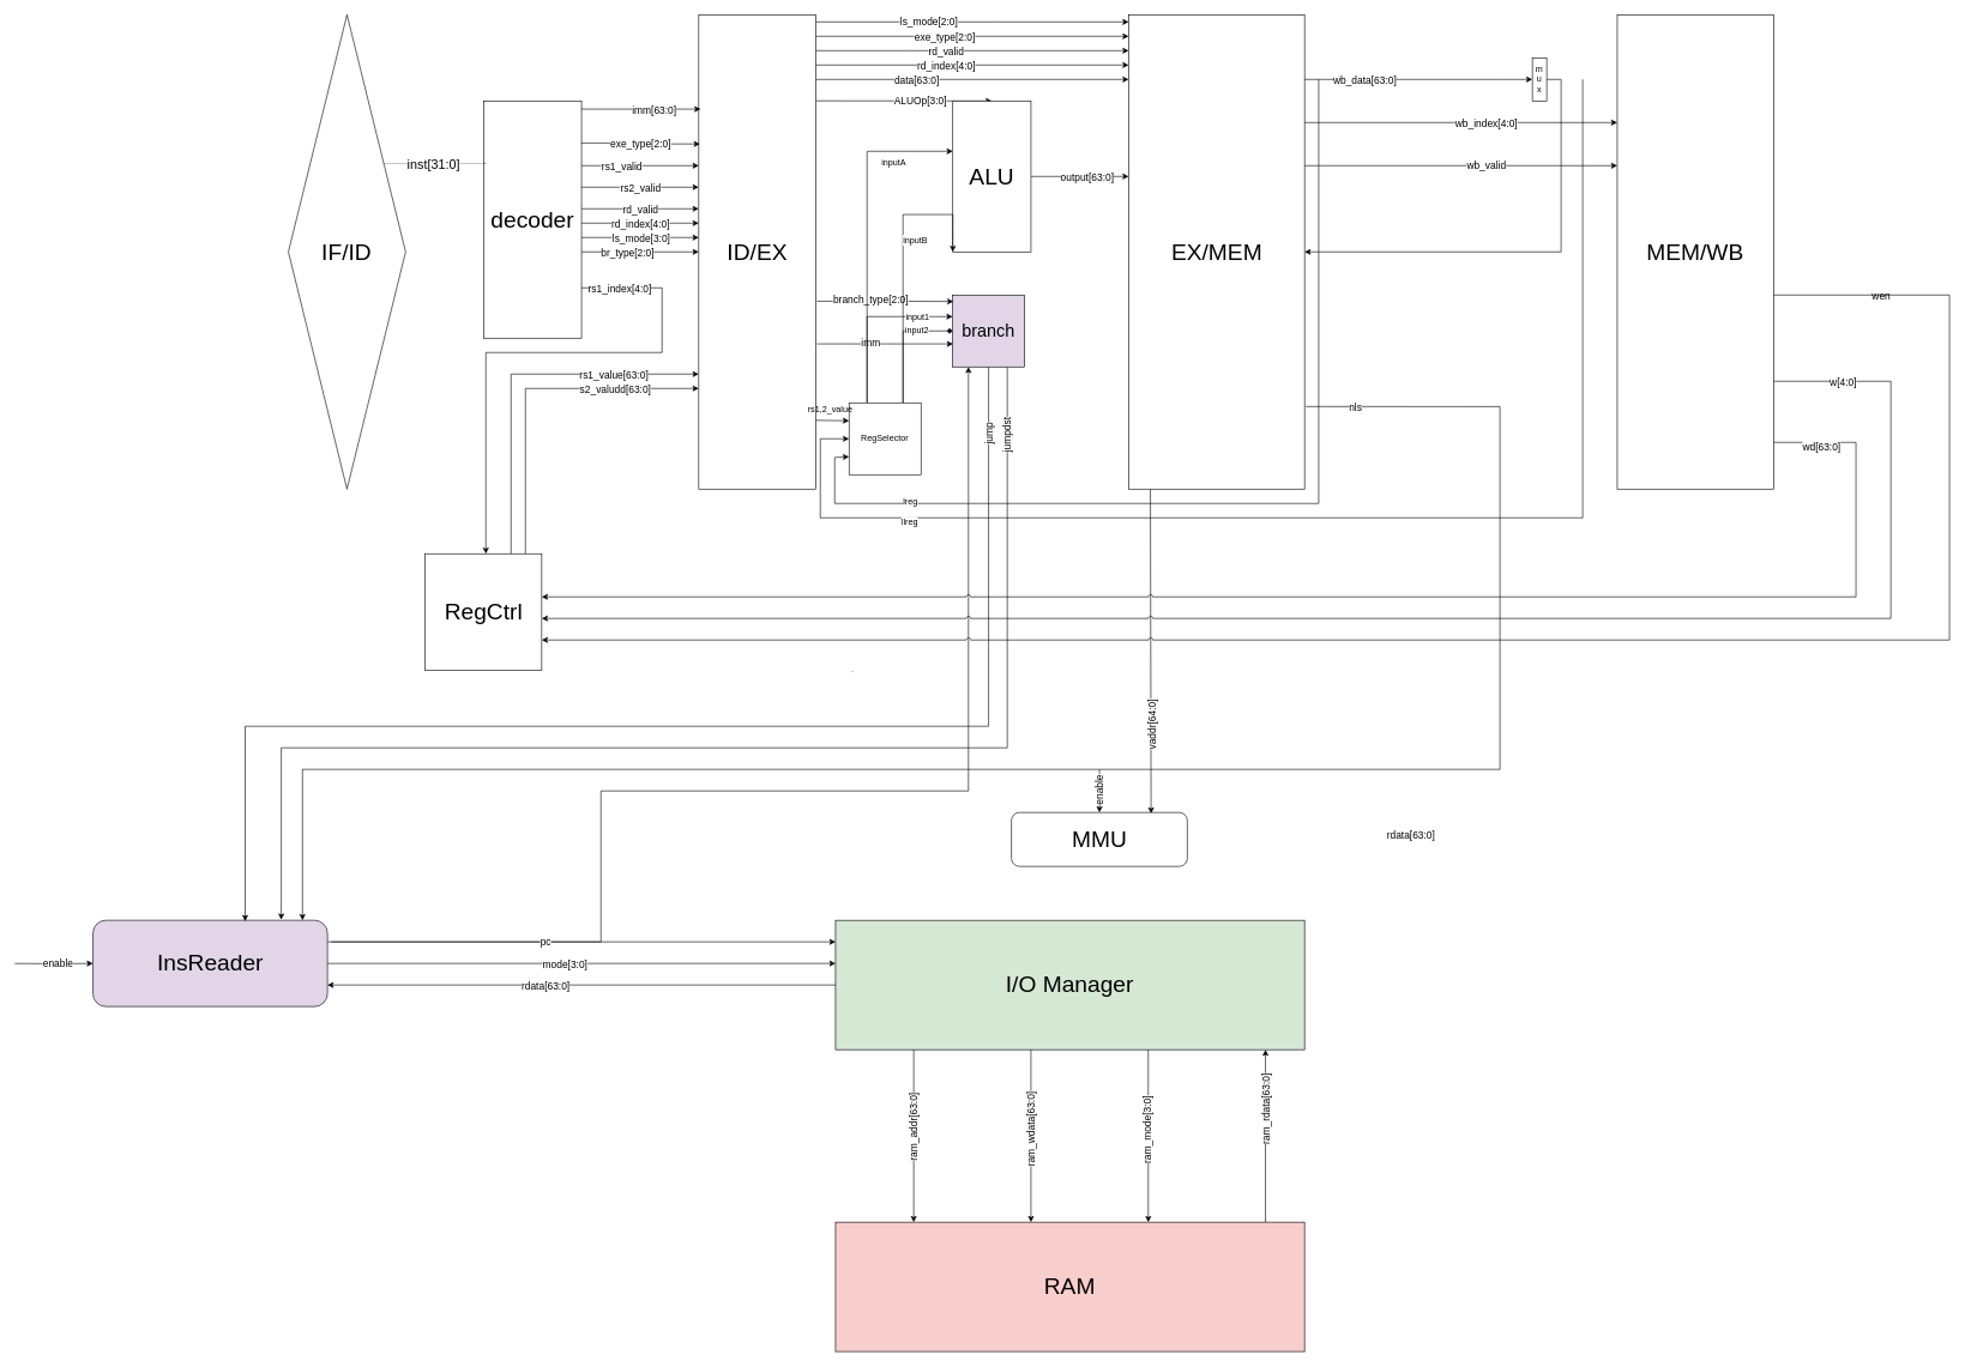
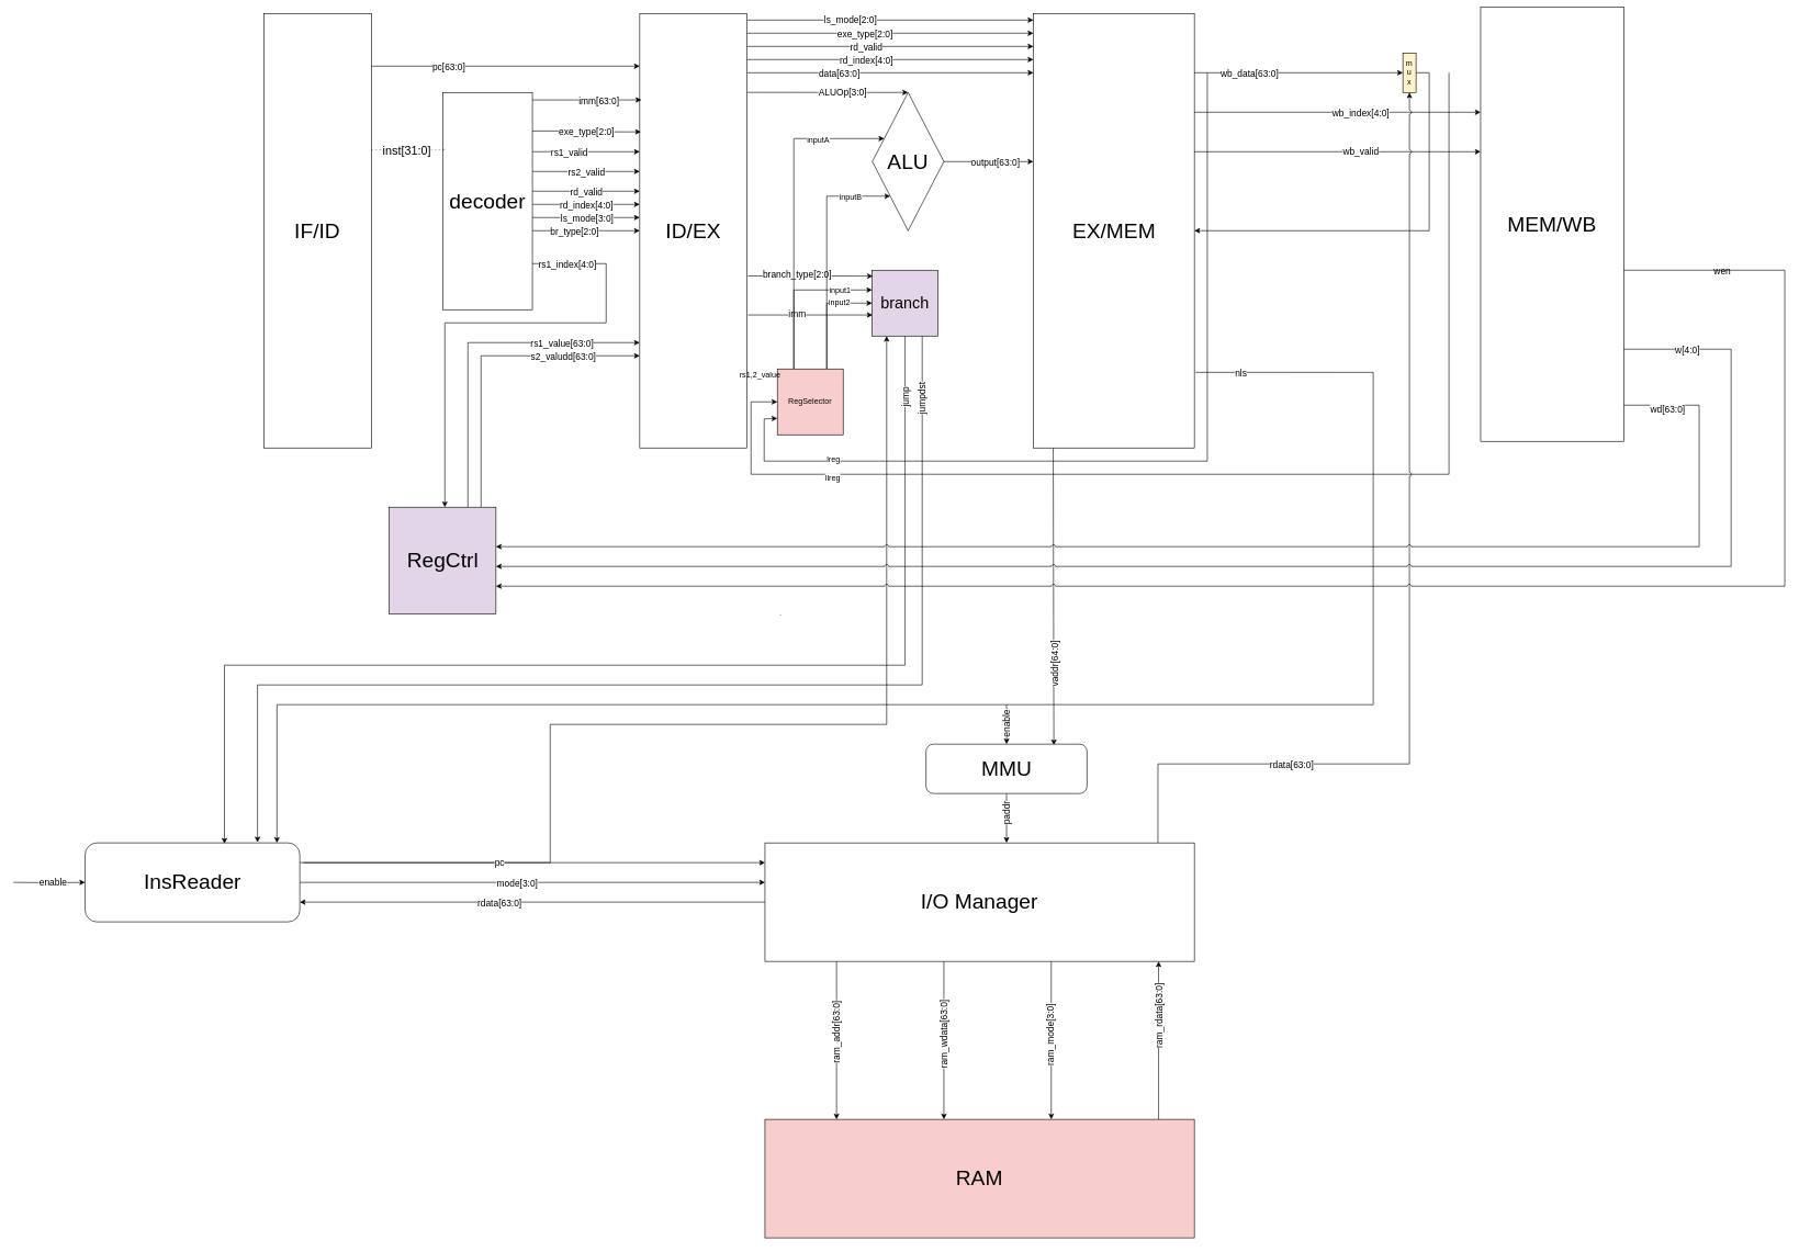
+ <mxCell id="2" parent="1" style="edgeStyle=orthogonalEdgeStyle;rounded=0;orthogonalLoop=1;jettySize=auto;html=1;fontSize=14;" target="14" source="4" edge="1"><mxGeometry as="geometry" relative="1"><Array as="points"><mxPoint y="100" x="650" /><mxPoint y="100" x="650" /></Array></mxGeometry></mxCell>
+ <mxCell id="3" value="pc[63:0]" parent="2" connectable="0" vertex="1" style="text;html=1;resizable=0;points=[];align=center;verticalAlign=middle;labelBackgroundColor=#ffffff;fontSize=14;"><mxGeometry as="geometry" y="-3" x="-0.428" relative="1"><mxPoint as="offset" y="-3" /></mxGeometry></mxCell>
- <mxCell id="118" value="m&lt;br&gt;u&lt;br&gt;x" parent="1" vertex="1" style="rounded=0;whiteSpace=wrap;html=1;"><mxGeometry as="geometry" height="60" width="20" y="80" x="2130" /></mxCell>
+ <mxCell id="118" value="m&lt;br&gt;u&lt;br&gt;x" parent="1" vertex="1" style="rounded=0;whiteSpace=wrap;html=1;fillColor=#fff2cc;"><mxGeometry as="geometry" height="60" width="20" y="80" x="2130" /></mxCell>
- <mxCell id="103" parent="1" style="edgeStyle=orthogonalEdgeStyle;rounded=0;comic=0;orthogonalLoop=1;jettySize=auto;html=1;entryX=0.016;entryY=0.267;entryDx=0;entryDy=0;entryPerimeter=0;startSize=0;endSize=0;strokeColor=#000000;fontSize=3;opacity=40;" target="102" source="4" edge="1"><mxGeometry as="geometry" relative="1"><Array as="points"><mxPoint y="227" x="617.778" /><mxPoint y="227" x="617.778" /></Array></mxGeometry></mxCell>
+ <mxCell id="103" parent="1" style="edgeStyle=orthogonalEdgeStyle;rounded=0;comic=0;orthogonalLoop=1;jettySize=auto;html=1;entryX=0.016;entryY=0.267;entryDx=0;entryDy=0;entryPerimeter=0;startSize=0;endSize=0;strokeColor=#000000;fontSize=3;opacity=40;dashed=1;" target="102" source="4" edge="1"><mxGeometry as="geometry" relative="1"><Array as="points"><mxPoint y="227" x="617.778" /><mxPoint y="227" x="617.778" /></Array></mxGeometry></mxCell>
- <mxCell id="66" value="&lt;font style=&quot;font-size: 32px&quot;&gt;ALU&lt;/font&gt;" parent="1" vertex="1" style="whiteSpace=wrap;html=1;fontSize=5;rounded=0;"><mxGeometry as="geometry" height="210" width="108.687" y="140" x="1324.242" /></mxCell>
+ <mxCell id="66" value="&lt;font style=&quot;font-size: 32px&quot;&gt;ALU&lt;/font&gt;" parent="1" vertex="1" style="rhombus;whiteSpace=wrap;html=1;fontSize=5;"><mxGeometry as="geometry" height="210" width="108.687" y="140" x="1324.242" /></mxCell>
- <mxCell id="4" value="&lt;font style=&quot;font-size: 32px&quot;&gt;IF/ID&lt;/font&gt;" parent="1" vertex="1" style="rhombus;whiteSpace=wrap;html=1;fontSize=8;"><mxGeometry as="geometry" height="660" width="163.03" y="20" x="400.404" /></mxCell>
+ <mxCell id="4" value="&lt;font style=&quot;font-size: 32px&quot;&gt;IF/ID&lt;/font&gt;" parent="1" vertex="1" style="rounded=0;whiteSpace=wrap;html=1;fontSize=8;"><mxGeometry as="geometry" height="660" width="163.03" y="20" x="400.404" /></mxCell>
- <mxCell id="28" value="&lt;font style=&quot;font-size: 32px&quot;&gt;MEM/WB&lt;/font&gt;" parent="1" vertex="1" style="rounded=0;whiteSpace=wrap;html=1;fontSize=8;"><mxGeometry as="geometry" height="660" width="217.374" y="20" x="2248.081" /></mxCell>
+ <mxCell id="28" value="&lt;font style=&quot;font-size: 32px&quot;&gt;MEM/WB&lt;/font&gt;" parent="1" vertex="1" style="rounded=0;whiteSpace=wrap;html=1;fontSize=8;"><mxGeometry x="2248.081" y="10" as="geometry" height="660" width="217.374" /></mxCell>
- <mxCell id="107" parent="1" style="edgeStyle=orthogonalEdgeStyle;rounded=0;orthogonalLoop=1;jettySize=auto;html=1;exitX=0.75;exitY=0;exitDx=0;exitDy=0;entryX=0;entryY=0.5;entryDx=0;entryDy=0;endArrow=diamond;" target="81" source="115" edge="1"><mxGeometry as="geometry" relative="1" /></mxCell>
+ <mxCell id="107" parent="1" style="edgeStyle=orthogonalEdgeStyle;rounded=0;orthogonalLoop=1;jettySize=auto;html=1;exitX=0.75;exitY=0;exitDx=0;exitDy=0;entryX=0;entryY=0.5;entryDx=0;entryDy=0;" target="81" source="115" edge="1"><mxGeometry as="geometry" relative="1" /></mxCell>
- <mxCell id="13" parent="1" style="edgeStyle=orthogonalEdgeStyle;rounded=0;orthogonalLoop=1;jettySize=auto;html=1;exitX=0.994;exitY=0.855;exitDx=0;exitDy=0;entryX=0;entryY=0.25;entryDx=0;entryDy=0;exitPerimeter=0;" target="115" source="14" edge="1"><mxGeometry as="geometry" relative="1"><Array as="points"><mxPoint y="584" x="1134" /><mxPoint y="585" x="1134" /></Array></mxGeometry></mxCell>
- <mxCell id="115" value="RegSelector" parent="1" vertex="1" style="whiteSpace=wrap;html=1;aspect=fixed;"><mxGeometry as="geometry" height="100" width="100" y="560" x="1180" /></mxCell>
+ <mxCell id="115" value="RegSelector" parent="1" vertex="1" style="whiteSpace=wrap;html=1;aspect=fixed;fillColor=#f8cecc;"><mxGeometry as="geometry" height="100" width="100" y="560" x="1180" /></mxCell>
- <mxCell id="57" value="&lt;font style=&quot;font-size: 32px&quot;&gt;RegCtrl&lt;/font&gt;" parent="1" vertex="1" style="whiteSpace=wrap;html=1;aspect=fixed;fontSize=3;"><mxGeometry as="geometry" height="162.055" width="162.055" y="770" x="590.606" /></mxCell>
+ <mxCell id="57" value="&lt;font style=&quot;font-size: 32px&quot;&gt;RegCtrl&lt;/font&gt;" parent="1" vertex="1" style="whiteSpace=wrap;html=1;aspect=fixed;fontSize=3;fillColor=#e1d5e7;"><mxGeometry as="geometry" height="162.055" width="162.055" y="770" x="590.606" /></mxCell>
+ <mxCell id="40" parent="1" style="edgeStyle=orthogonalEdgeStyle;rounded=0;jumpStyle=arc;jumpSize=6;orthogonalLoop=1;jettySize=auto;html=1;shadow=0;startSize=6;endSize=6;strokeWidth=1;fontSize=5;entryX=0.5;entryY=1;entryDx=0;entryDy=0;" target="118" source="41" edge="1"><mxGeometry as="geometry" relative="1"><mxPoint as="targetPoint" y="650" x="2248.081" /><Array as="points"><mxPoint y="1160" x="1758" /><mxPoint y="1160" x="2140" /></Array></mxGeometry></mxCell>
+ <mxCell id="35" parent="1" style="edgeStyle=orthogonalEdgeStyle;rounded=0;jumpStyle=arc;jumpSize=18;orthogonalLoop=1;jettySize=auto;html=1;shadow=0;startSize=6;endSize=6;strokeWidth=1;fontSize=3;" target="41" source="39" edge="1"><mxGeometry as="geometry" relative="1"><mxPoint as="targetPoint" y="1277" x="1536.182" /><Array as="points"><mxPoint y="1260" x="1528" /><mxPoint y="1260" x="1528" /></Array></mxGeometry></mxCell>
+ <mxCell id="36" value="paddr" parent="35" connectable="0" vertex="1" style="text;html=1;resizable=0;points=[];align=center;verticalAlign=middle;labelBackgroundColor=#ffffff;fontSize=14;horizontal=0;"><mxGeometry as="geometry" x="-0.17" relative="1"><mxPoint as="offset" /></mxGeometry></mxCell>
- <mxCell id="74" value="&lt;font style=&quot;font-size: 32px&quot;&gt;InsReader&lt;/font&gt;" parent="1" vertex="1" style="rounded=1;whiteSpace=wrap;html=1;fillColor=#e1d5e7;"><mxGeometry as="geometry" height="120" width="326.061" y="1280" x="128.687" /></mxCell>
+ <mxCell id="74" value="&lt;font style=&quot;font-size: 32px&quot;&gt;InsReader&lt;/font&gt;" parent="1" vertex="1" style="rounded=1;whiteSpace=wrap;html=1;"><mxGeometry as="geometry" height="120" width="326.061" y="1280" x="128.687" /></mxCell>
- <mxCell id="41" value="&lt;font style=&quot;font-size: 32px&quot;&gt;I/O Manager&lt;/font&gt;" parent="1" vertex="1" style="rounded=0;whiteSpace=wrap;html=1;fontSize=8;fillColor=#d5e8d4;"><mxGeometry as="geometry" height="180" width="652.121" y="1280" x="1161.212" /></mxCell>
+ <mxCell id="41" value="&lt;font style=&quot;font-size: 32px&quot;&gt;I/O Manager&lt;/font&gt;" parent="1" vertex="1" style="rounded=0;whiteSpace=wrap;html=1;fontSize=8;"><mxGeometry as="geometry" height="180" width="652.121" y="1280" x="1161.212" /></mxCell>
